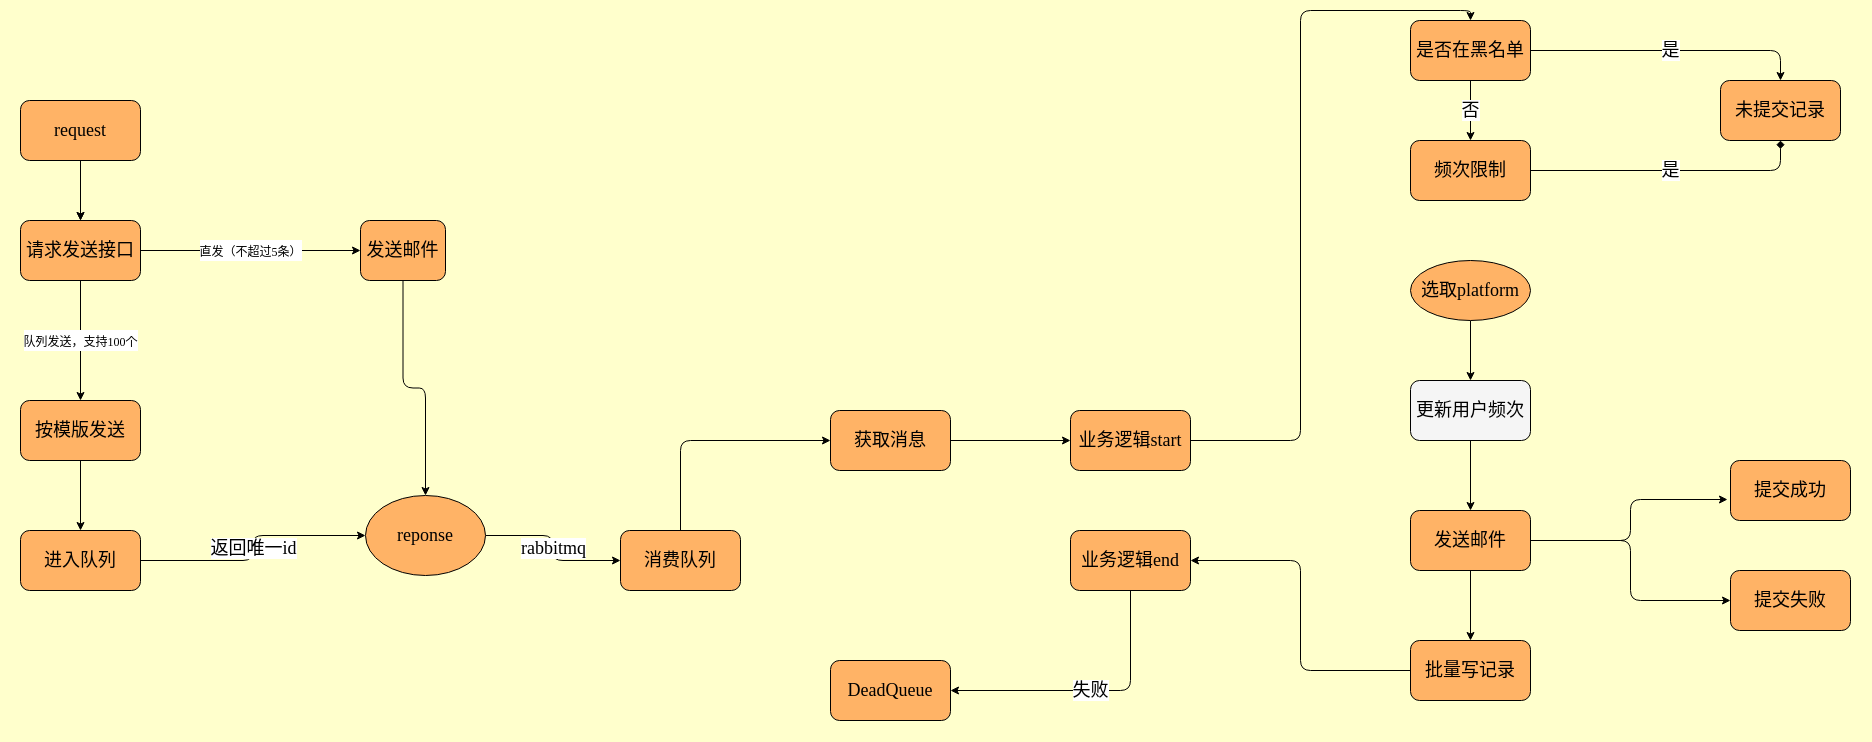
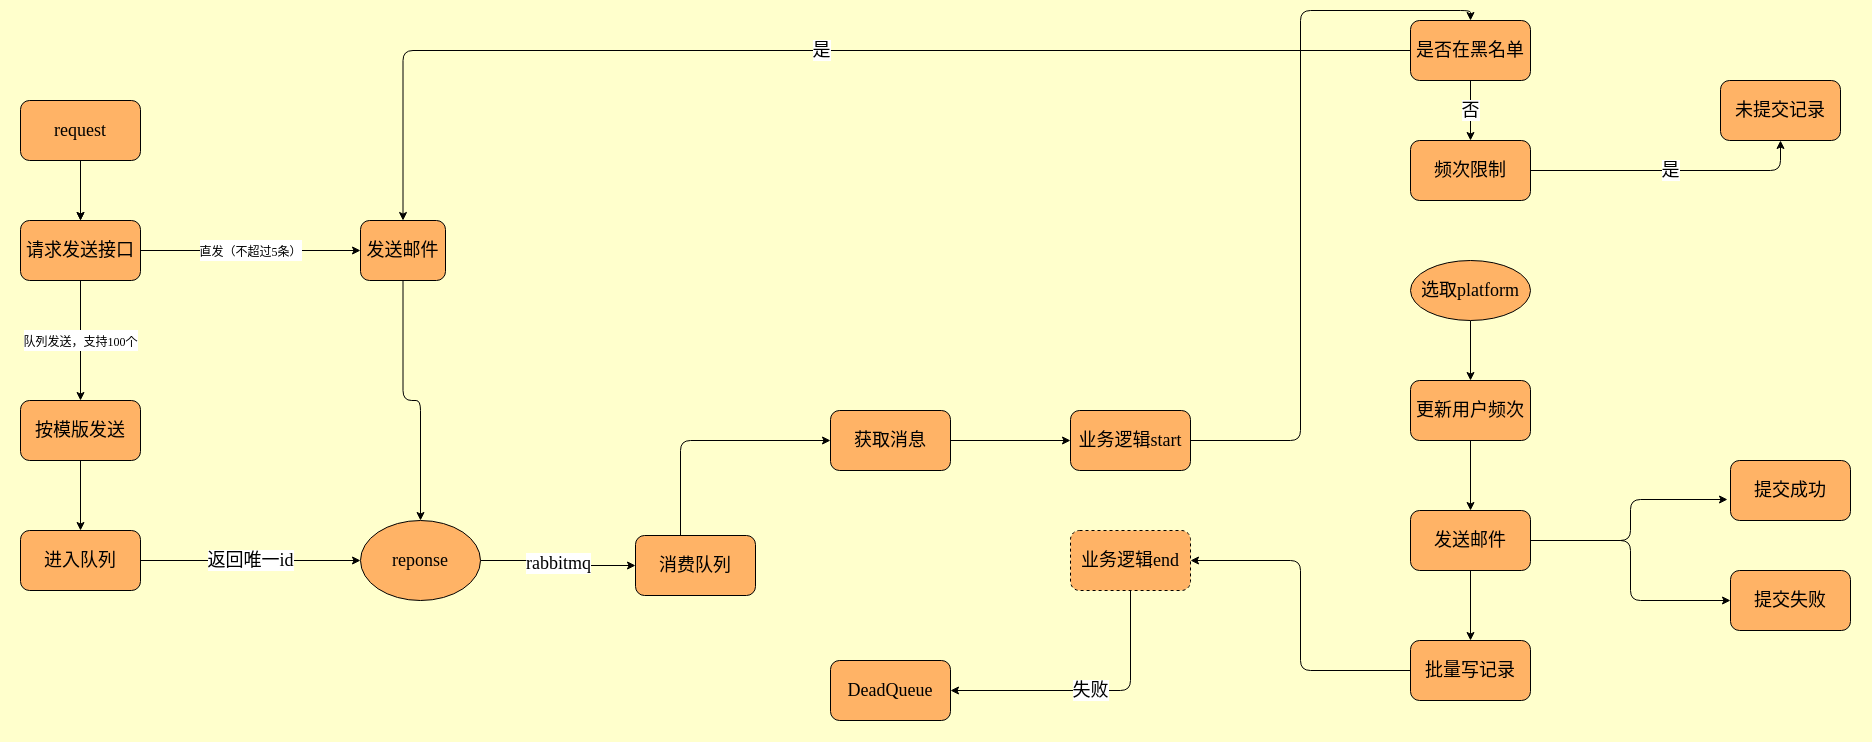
- <mxCell id="26" value="是" style="edgeStyle=orthogonalEdgeStyle;html=1;entryX=0.5;entryY=0;entryDx=0;entryDy=0;labelBackgroundColor=#FFFFFF;fontFamily=Comic Sans MS;fontSize=18;fontColor=#000000;strokeColor=#000000;" edge="1" parent="1" source="27" target="40"><mxGeometry relative="1" as="geometry" /></mxCell>
+ <mxCell id="26" value="是" style="edgeStyle=orthogonalEdgeStyle;html=1;labelBackgroundColor=#FFFFFF;fontFamily=Comic Sans MS;fontSize=18;fontColor=#000000;strokeColor=#000000;" edge="1" parent="1" source="27" target="11"><mxGeometry relative="1" as="geometry" /></mxCell>
- <mxCell id="28" value="是" style="edgeStyle=orthogonalEdgeStyle;html=1;exitX=1;exitY=0.5;exitDx=0;exitDy=0;entryX=0.5;entryY=1;entryDx=0;entryDy=0;labelBackgroundColor=#FFFFFF;fontFamily=Comic Sans MS;fontSize=18;fontColor=#000000;strokeColor=#000000;endArrow=diamond;" edge="1" parent="1" source="29" target="40"><mxGeometry relative="1" as="geometry" /></mxCell>
+ <mxCell id="28" value="是" style="edgeStyle=orthogonalEdgeStyle;html=1;exitX=1;exitY=0.5;exitDx=0;exitDy=0;entryX=0.5;entryY=1;entryDx=0;entryDy=0;labelBackgroundColor=#FFFFFF;fontFamily=Comic Sans MS;fontSize=18;fontColor=#000000;strokeColor=#000000;" edge="1" parent="1" source="29" target="40"><mxGeometry relative="1" as="geometry" /></mxCell>
- <mxCell id="33" value="&lt;font color=&quot;#000000&quot; face=&quot;Comic Sans MS&quot;&gt;&lt;span style=&quot;font-size: 18px&quot;&gt;更新用户频次&lt;/span&gt;&lt;/font&gt;" style="rounded=1;whiteSpace=wrap;html=1;strokeColor=#000000;fillColor=#f5f5f5;" vertex="1" parent="1"><mxGeometry x="1410" y="380" width="120" height="60" as="geometry" /></mxCell>
+ <mxCell id="33" value="&lt;font color=&quot;#000000&quot; face=&quot;Comic Sans MS&quot;&gt;&lt;span style=&quot;font-size: 18px&quot;&gt;更新用户频次&lt;/span&gt;&lt;/font&gt;" style="rounded=1;whiteSpace=wrap;html=1;strokeColor=#000000;fillColor=#FFB366;" vertex="1" parent="1"><mxGeometry x="1410" y="380" width="120" height="60" as="geometry" /></mxCell>
- <mxCell id="15" value="&lt;font style=&quot;font-size: 18px&quot;&gt;reponse&lt;/font&gt;" style="ellipse;whiteSpace=wrap;html=1;labelBackgroundColor=none;fontFamily=Comic Sans MS;fontSize=12;fontColor=#000000;strokeColor=#000000;fillColor=#FFB366;" vertex="1" parent="1"><mxGeometry x="365" y="495" width="120" height="80" as="geometry" /></mxCell>
+ <mxCell id="15" value="&lt;font style=&quot;font-size: 18px&quot;&gt;reponse&lt;/font&gt;" style="ellipse;whiteSpace=wrap;html=1;labelBackgroundColor=none;fontFamily=Comic Sans MS;fontSize=12;fontColor=#000000;strokeColor=#000000;fillColor=#FFB366;" vertex="1" parent="1"><mxGeometry x="360" y="520" width="120" height="80" as="geometry" /></mxCell>
- <mxCell id="17" value="&lt;font color=&quot;#000000&quot; face=&quot;Comic Sans MS&quot;&gt;&lt;span style=&quot;font-size: 18px&quot;&gt;消费队列&lt;/span&gt;&lt;/font&gt;" style="rounded=1;whiteSpace=wrap;html=1;strokeColor=#000000;fillColor=#FFB366;" vertex="1" parent="1"><mxGeometry x="620" y="530" width="120" height="60" as="geometry" /></mxCell>
+ <mxCell id="17" value="&lt;font color=&quot;#000000&quot; face=&quot;Comic Sans MS&quot;&gt;&lt;span style=&quot;font-size: 18px&quot;&gt;消费队列&lt;/span&gt;&lt;/font&gt;" style="rounded=1;whiteSpace=wrap;html=1;strokeColor=#000000;fillColor=#FFB366;" vertex="1" parent="1"><mxGeometry x="635" y="535" width="120" height="60" as="geometry" /></mxCell>
- <mxCell id="24" value="&lt;font color=&quot;#000000&quot; face=&quot;Comic Sans MS&quot;&gt;&lt;span style=&quot;font-size: 18px&quot;&gt;业务逻辑end&lt;/span&gt;&lt;/font&gt;" style="rounded=1;whiteSpace=wrap;html=1;strokeColor=#000000;fillColor=#FFB366;" vertex="1" parent="1"><mxGeometry x="1070" y="530" width="120" height="60" as="geometry" /></mxCell>
+ <mxCell id="24" value="&lt;font color=&quot;#000000&quot; face=&quot;Comic Sans MS&quot;&gt;&lt;span style=&quot;font-size: 18px&quot;&gt;业务逻辑end&lt;/span&gt;&lt;/font&gt;" style="rounded=1;whiteSpace=wrap;html=1;strokeColor=#000000;fillColor=#FFB366;dashed=1;" vertex="1" parent="1"><mxGeometry x="1070" y="530" width="120" height="60" as="geometry" /></mxCell>
